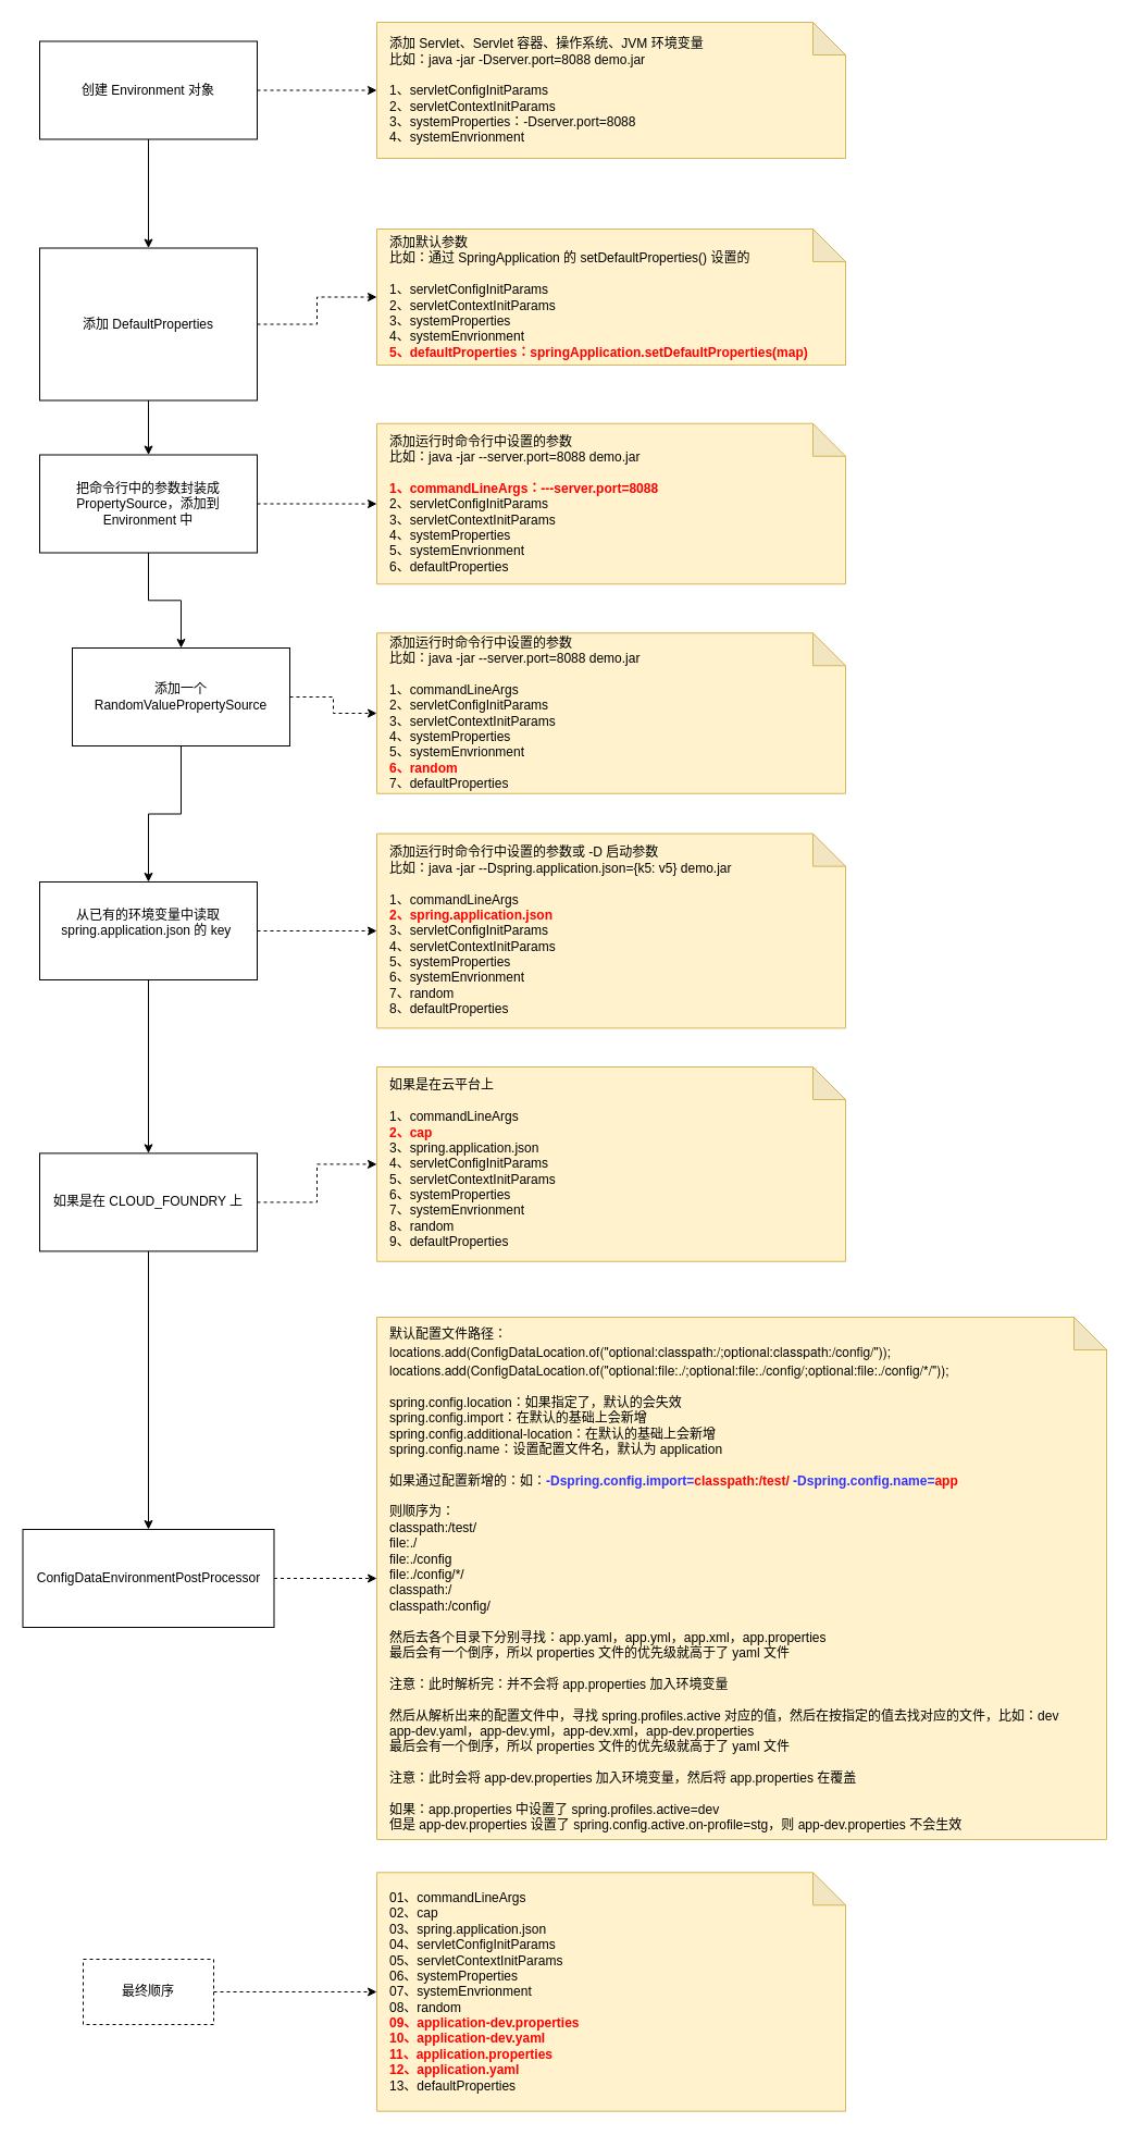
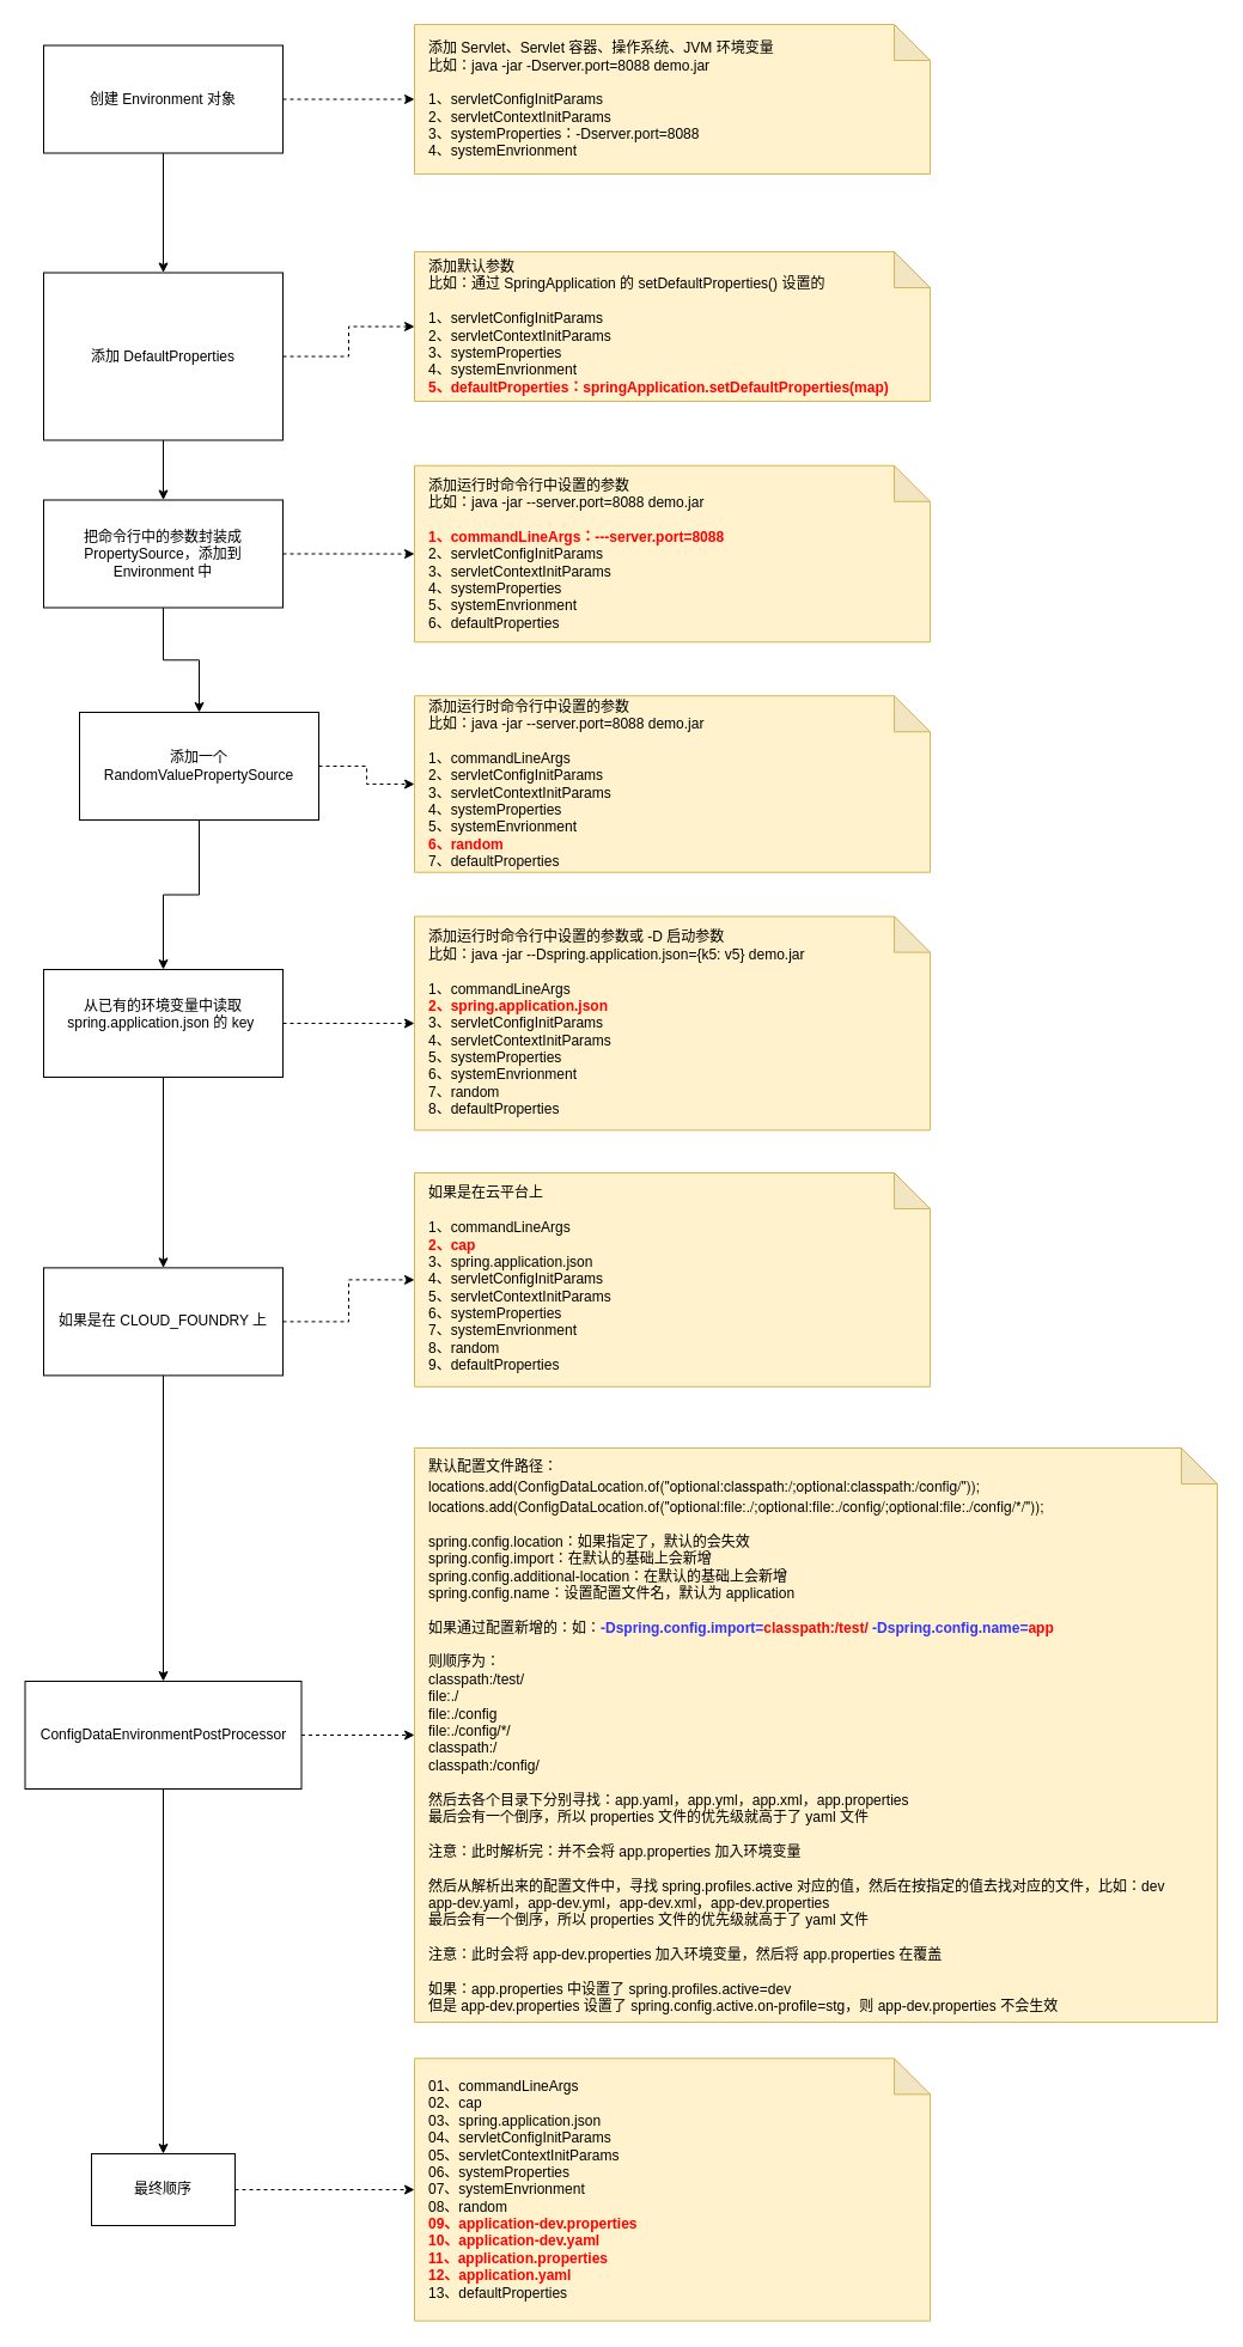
+ <mxCell id="27" value="" style="edgeStyle=orthogonalEdgeStyle;rounded=0;orthogonalLoop=1;jettySize=auto;html=1;fontSize=12;fontColor=#FF0000;" edge="1" parent="1" source="28" target="31"><mxGeometry relative="1" as="geometry" /></mxCell>
- <mxCell id="31" value="最终顺序" style="whiteSpace=wrap;html=1;rounded=0;dashed=1;" vertex="1" parent="1"><mxGeometry x="76" y="1800" width="120" height="60" as="geometry" /></mxCell>
+ <mxCell id="31" value="最终顺序" style="whiteSpace=wrap;html=1;rounded=0;" vertex="1" parent="1"><mxGeometry x="76" y="1800" width="120" height="60" as="geometry" /></mxCell>
